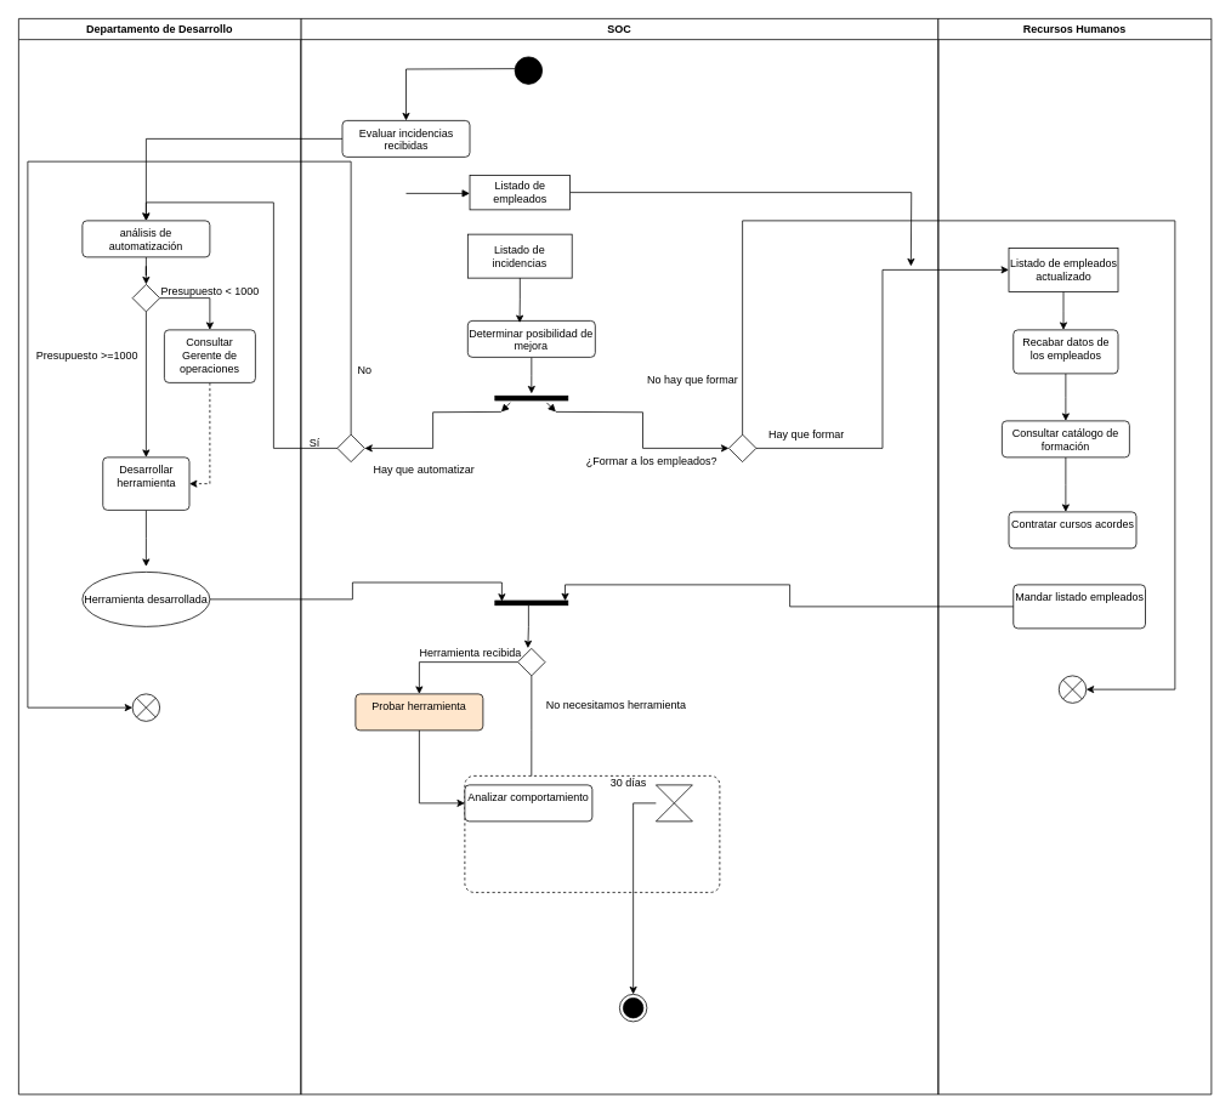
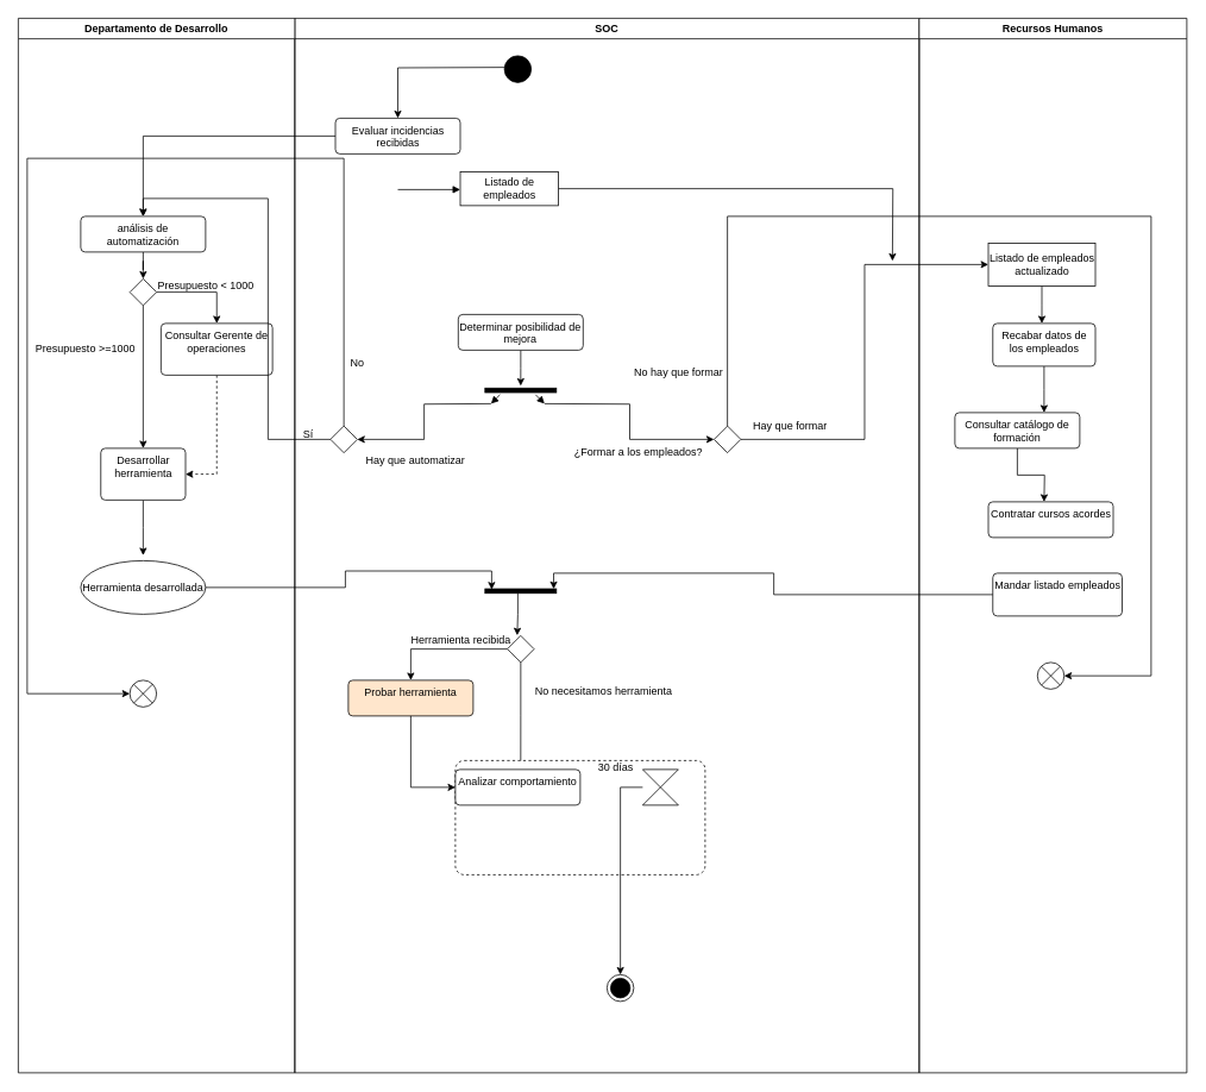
- <mxCell id="6" value="Listado de incidencias" style="html=1;align=center;verticalAlign=middle;rounded=0;absoluteArcSize=1;arcSize=10;dashed=0;whiteSpace=wrap;" vertex="1" parent="2"><mxGeometry x="183.25" y="237" width="114.5" height="48" as="geometry" /></mxCell>
- <mxCell id="12" style="edgeStyle=orthogonalEdgeStyle;rounded=0;orthogonalLoop=1;jettySize=auto;html=1;entryX=0.407;entryY=0.055;entryDx=0;entryDy=0;entryPerimeter=0;" edge="1" parent="2" source="6" target="8"><mxGeometry relative="1" as="geometry" /></mxCell>
- <mxCell id="47" value="&lt;div&gt;Consultar Gerente de operaciones&lt;/div&gt;" style="html=1;align=center;verticalAlign=top;rounded=1;absoluteArcSize=1;arcSize=10;dashed=0;whiteSpace=wrap;" vertex="1" parent="38"><mxGeometry x="160" y="342" width="100" height="58" as="geometry" /></mxCell>
+ <mxCell id="47" value="&lt;div&gt;Consultar Gerente de operaciones&lt;/div&gt;" style="html=1;align=center;verticalAlign=top;rounded=1;absoluteArcSize=1;arcSize=10;dashed=0;whiteSpace=wrap;" vertex="1" parent="38"><mxGeometry x="160" y="342" width="125" height="58" as="geometry" /></mxCell>
- <mxCell id="58" value="Consultar catálogo de formación" style="html=1;align=center;verticalAlign=top;rounded=1;absoluteArcSize=1;arcSize=10;dashed=0;whiteSpace=wrap;" vertex="1" parent="52"><mxGeometry x="70" y="442" width="140" height="40" as="geometry" /></mxCell>
+ <mxCell id="58" value="Consultar catálogo de formación" style="html=1;align=center;verticalAlign=top;rounded=1;absoluteArcSize=1;arcSize=10;dashed=0;whiteSpace=wrap;" vertex="1" parent="52"><mxGeometry x="40" y="442" width="140" height="40" as="geometry" /></mxCell>
